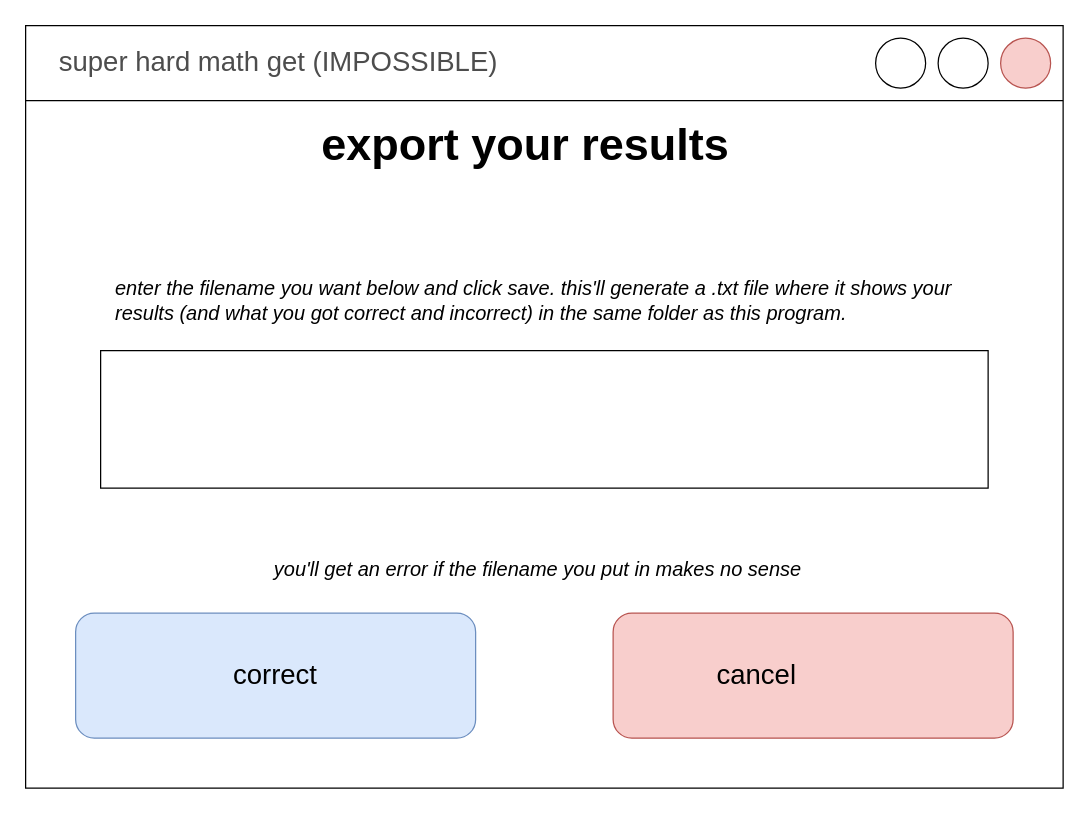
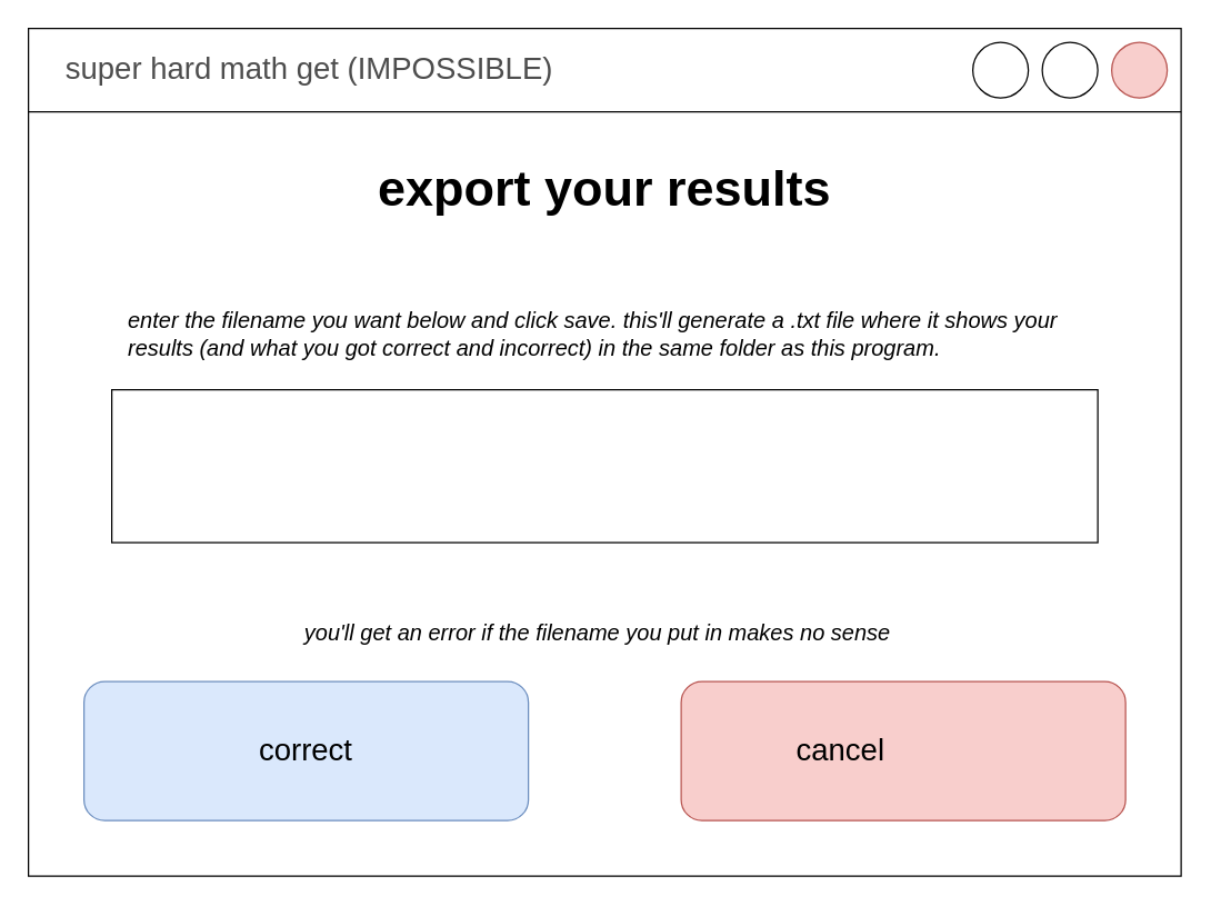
- <mxCell id="10" value="&lt;font size=&quot;1&quot; style=&quot;&quot;&gt;&lt;b style=&quot;font-size: 36px;&quot;&gt;export your results&lt;/b&gt;&lt;/font&gt;" style="text;html=1;strokeColor=none;fillColor=none;align=center;verticalAlign=middle;whiteSpace=wrap;rounded=0;" vertex="1" parent="1"><mxGeometry x="165" y="80" width="510" height="70" as="geometry" /></mxCell>
+ <mxCell id="10" value="&lt;font size=&quot;1&quot; style=&quot;&quot;&gt;&lt;b style=&quot;font-size: 36px;&quot;&gt;export your results&lt;/b&gt;&lt;/font&gt;" style="text;html=1;strokeColor=none;fillColor=none;align=center;verticalAlign=middle;whiteSpace=wrap;rounded=0;" vertex="1" parent="1"><mxGeometry x="180" y="100" width="510" height="70" as="geometry" /></mxCell>
